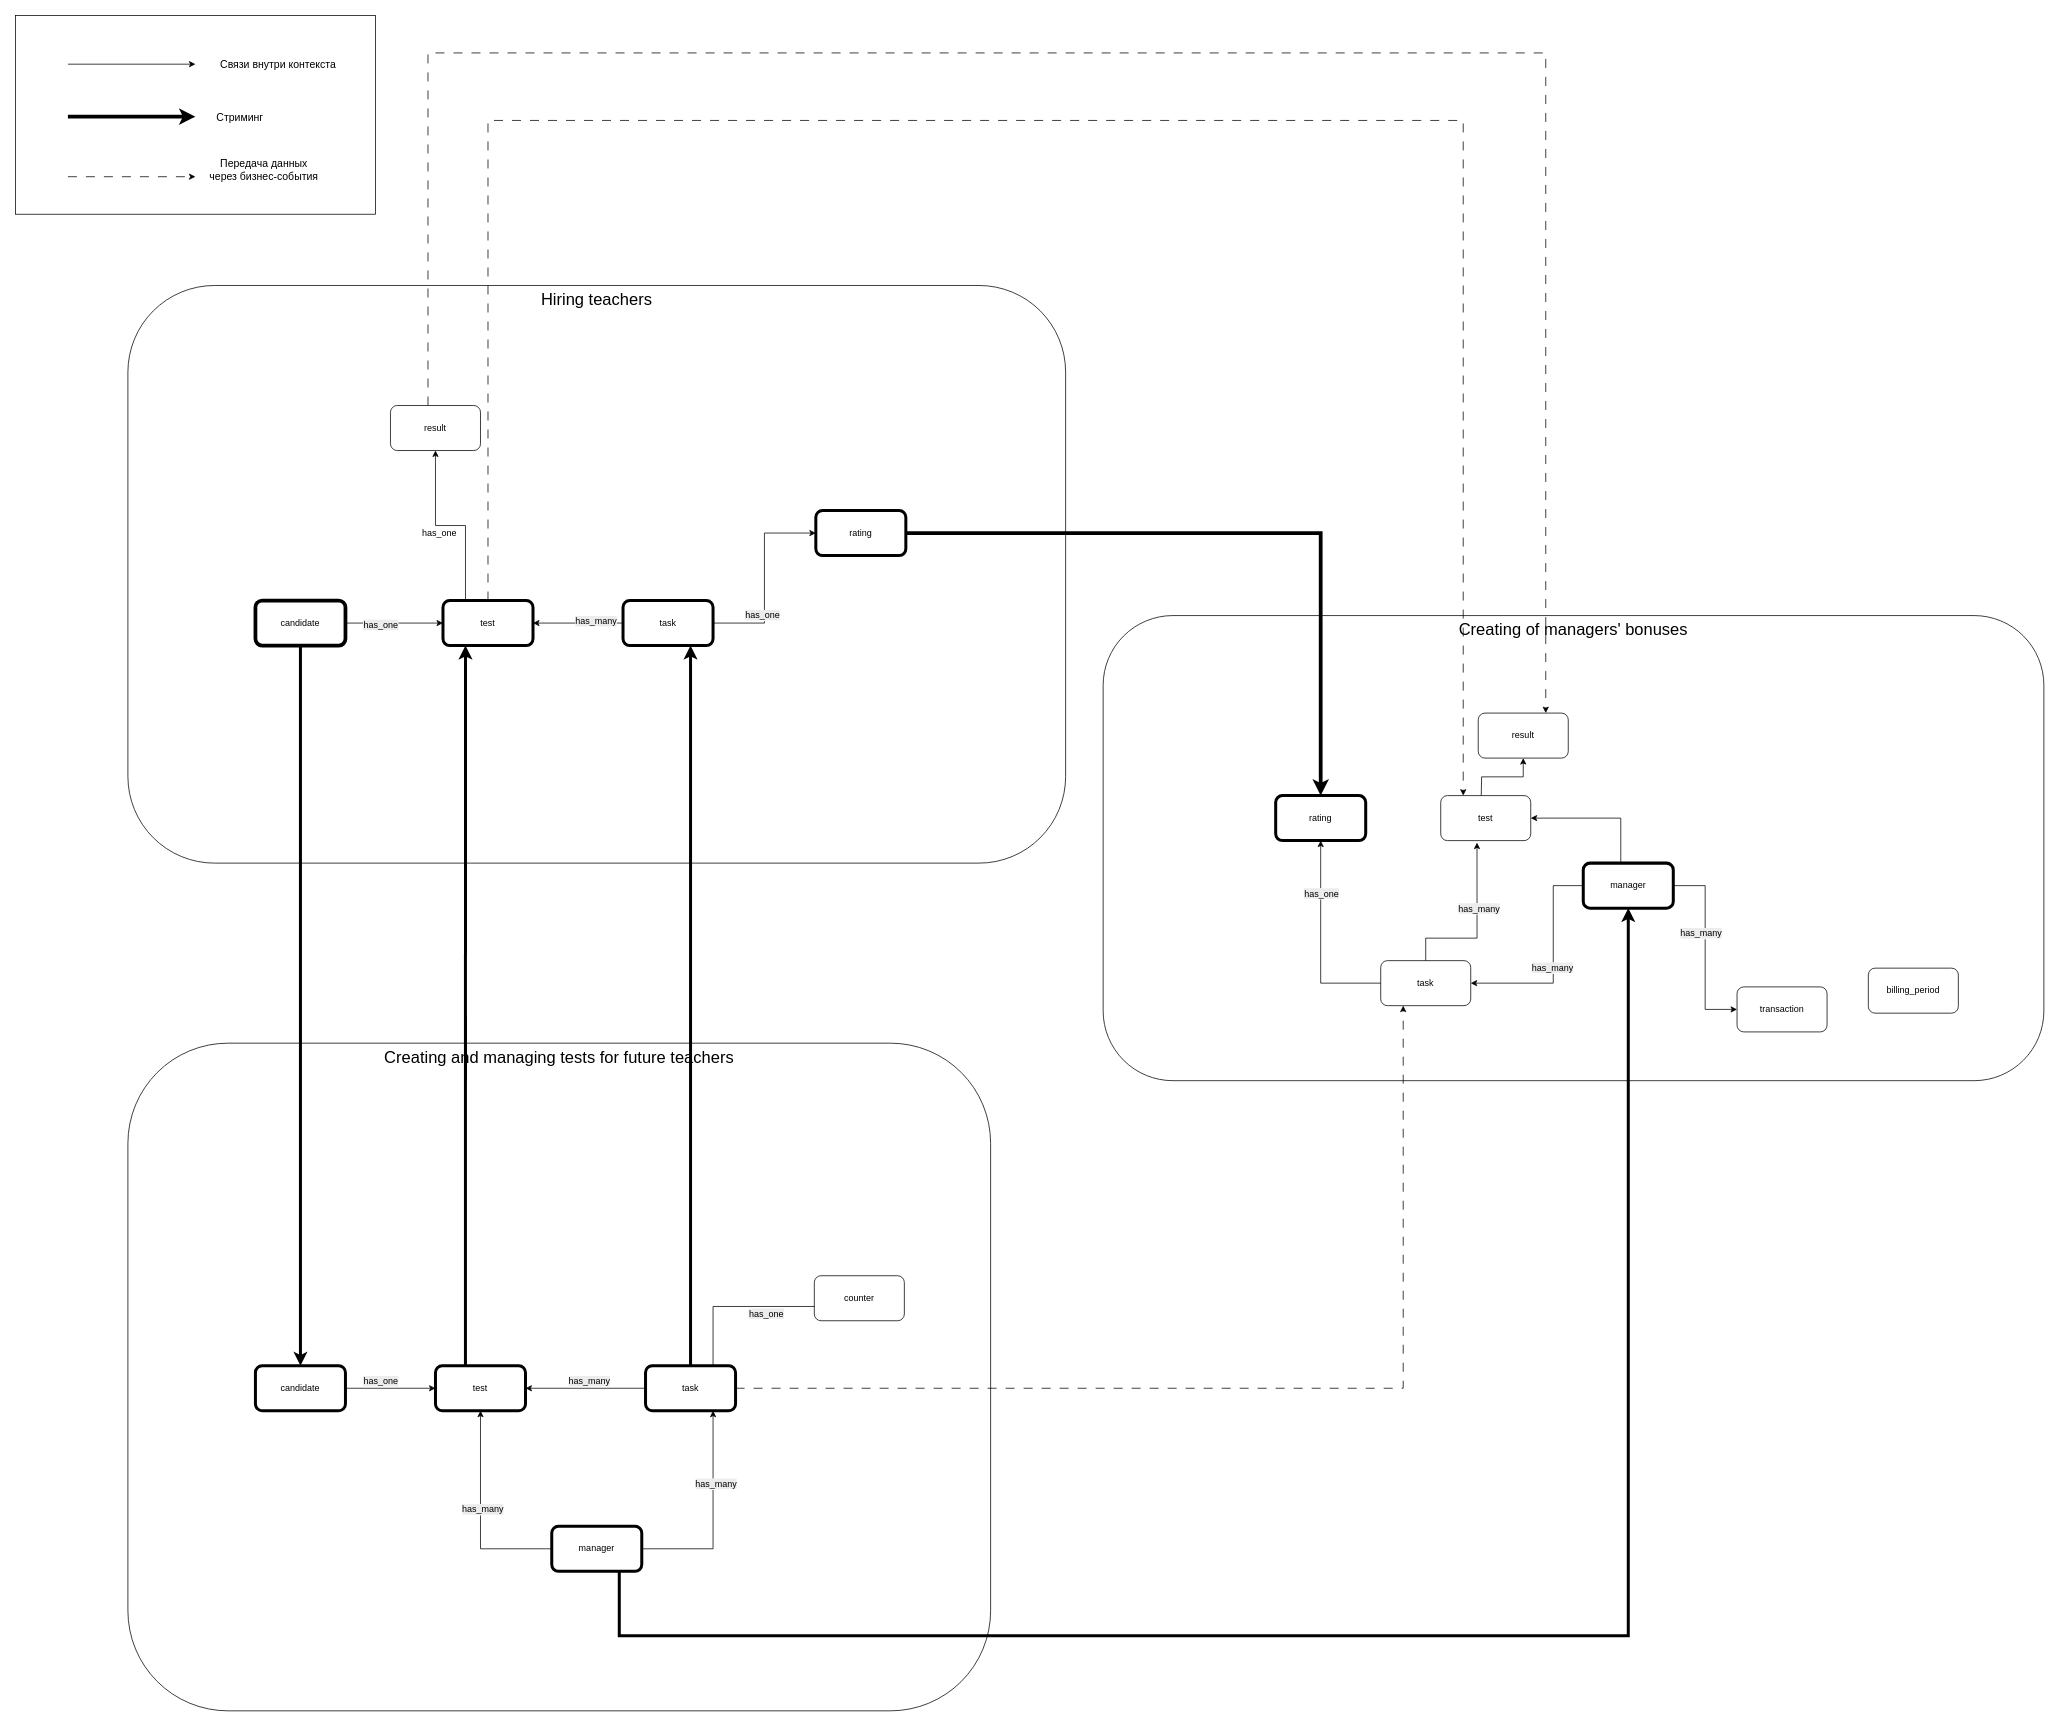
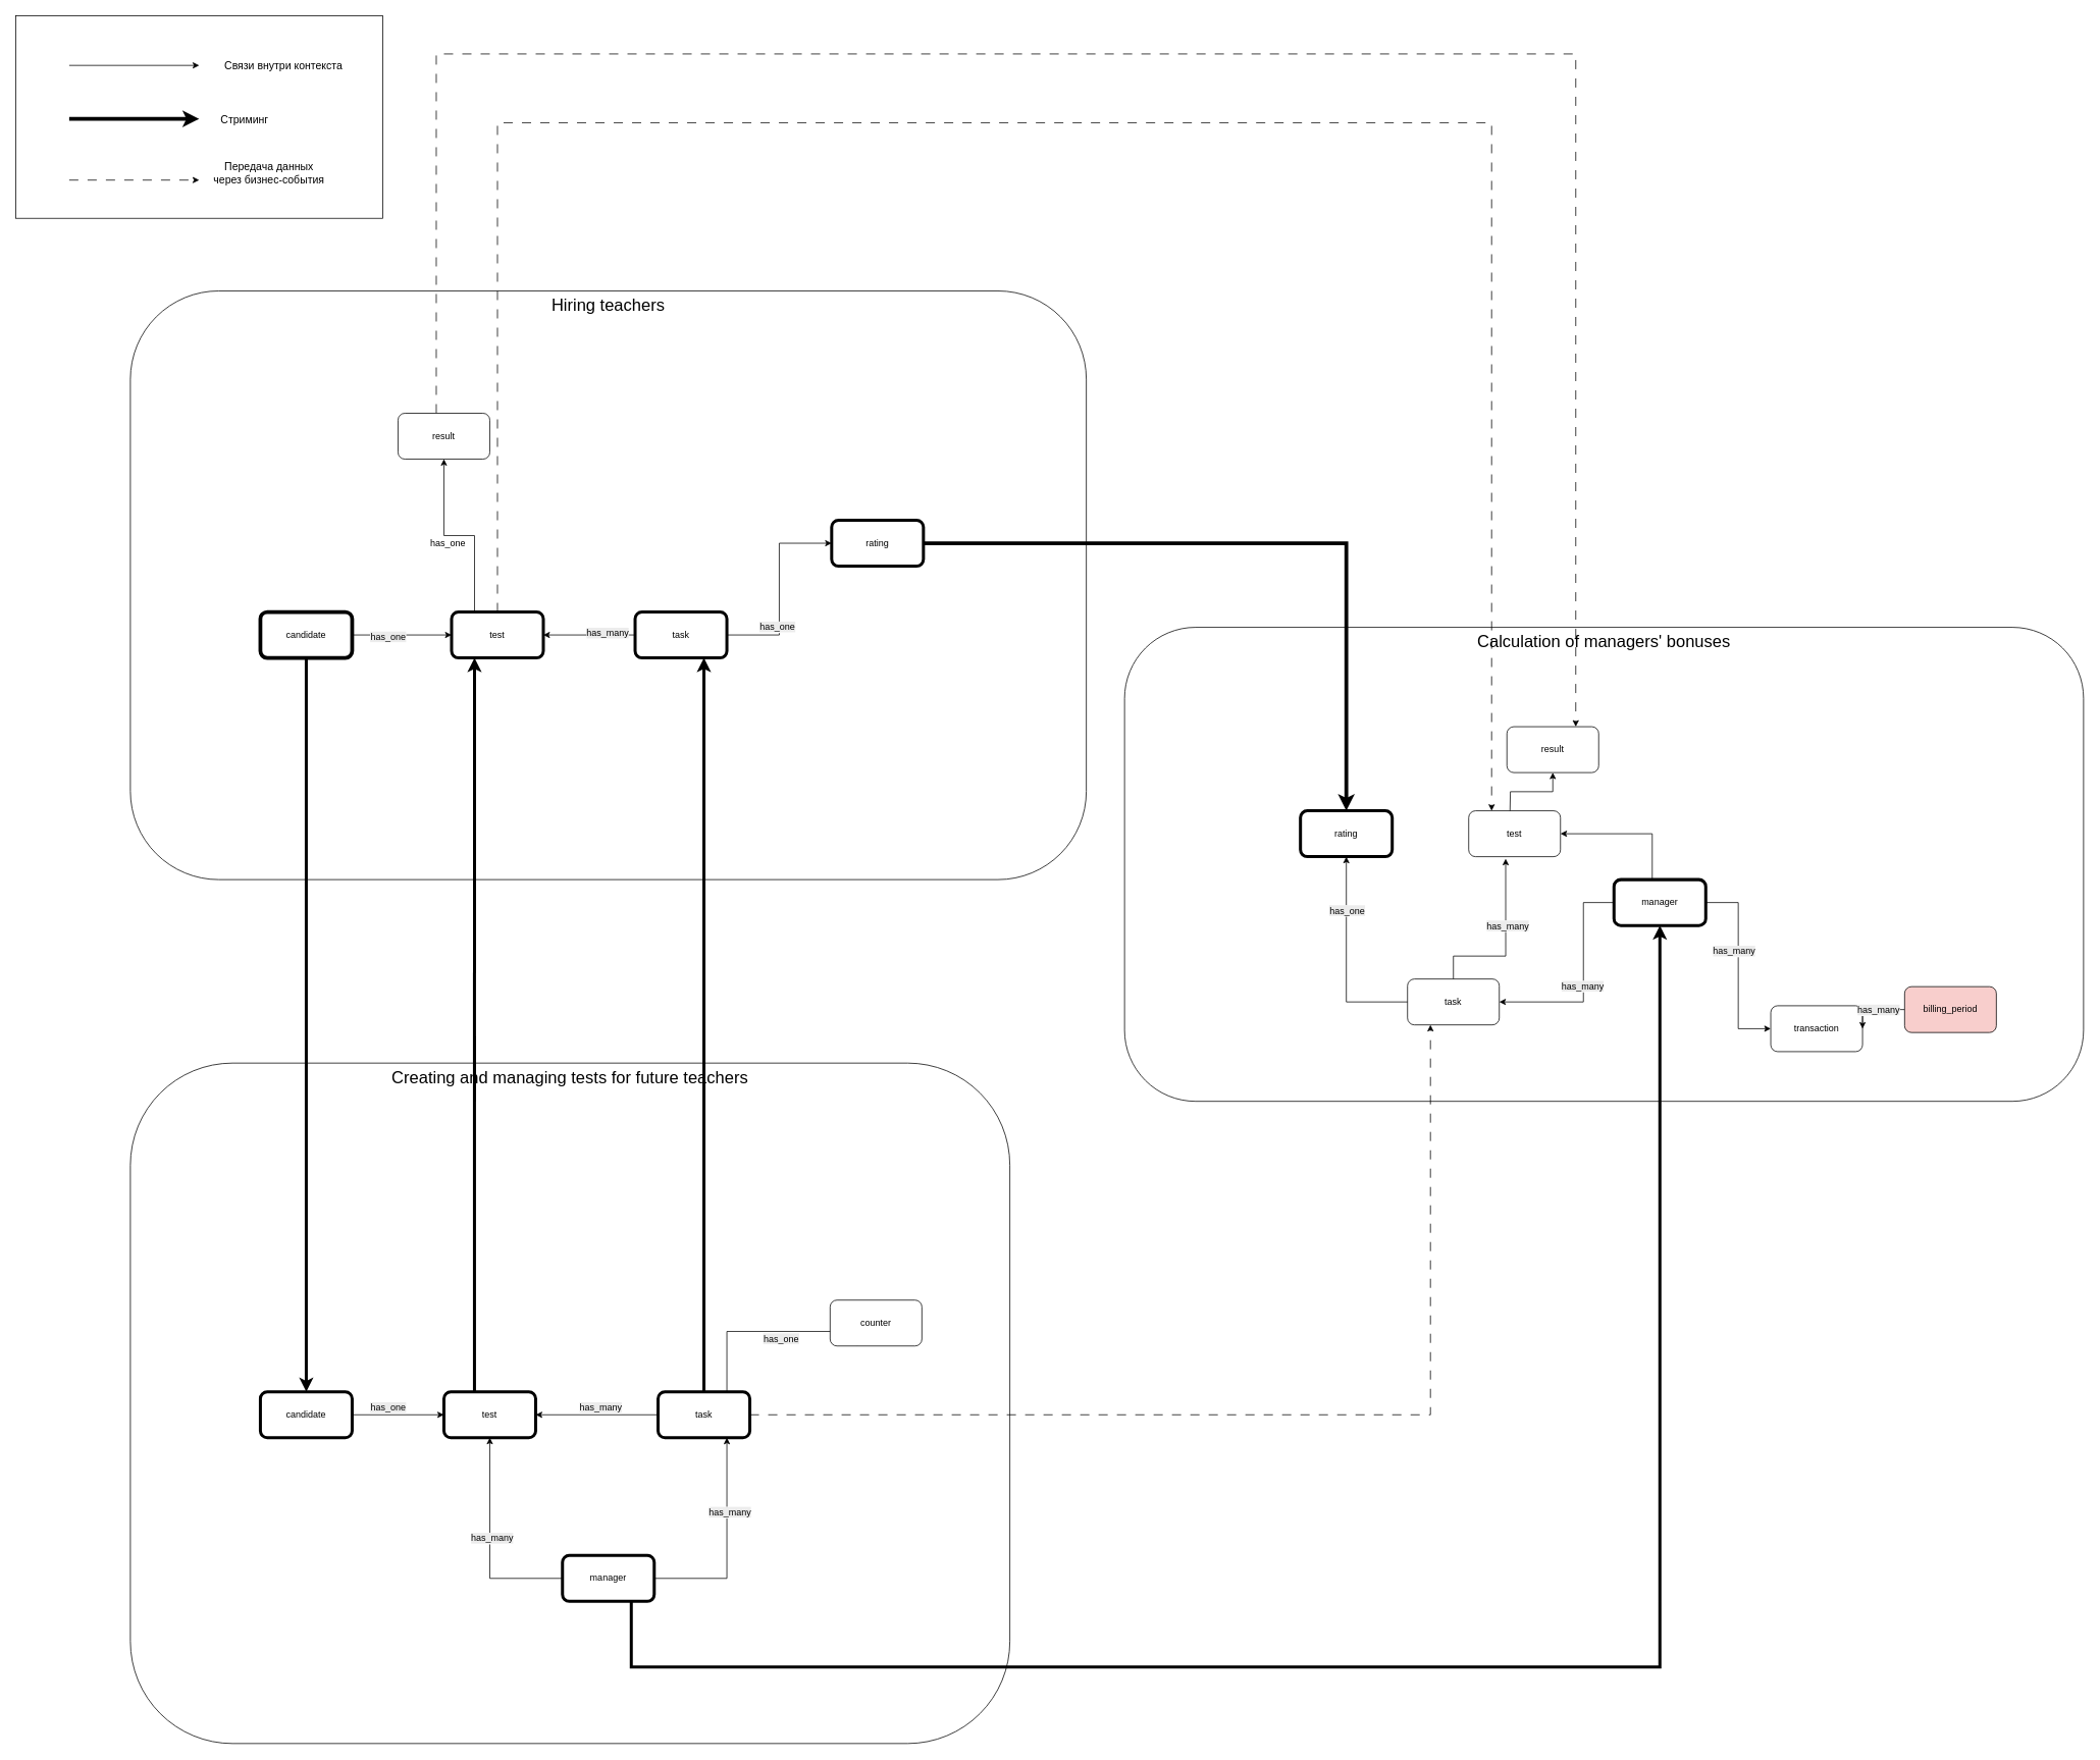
- <mxCell id="5" value="&lt;span style=&quot;font-size: 22px;&quot;&gt;Creating of managers' bonuses&lt;/span&gt;" style="rounded=1;whiteSpace=wrap;html=1;labelPosition=center;verticalLabelPosition=middle;align=center;verticalAlign=top;" parent="1" vertex="1"><mxGeometry x="1470" y="820" width="1254" height="620" as="geometry" /></mxCell>
+ <mxCell id="5" value="&lt;span style=&quot;font-size: 22px;&quot;&gt;Calculation of managers' bonuses&lt;/span&gt;" style="rounded=1;whiteSpace=wrap;html=1;labelPosition=center;verticalLabelPosition=middle;align=center;verticalAlign=top;" parent="1" vertex="1"><mxGeometry x="1470" y="820" width="1254" height="620" as="geometry" /></mxCell>
+ <mxCell id="51" style="edgeStyle=orthogonalEdgeStyle;rounded=0;orthogonalLoop=1;jettySize=auto;html=1;entryX=1;entryY=0.5;entryDx=0;entryDy=0;" parent="1" source="53" target="45" edge="1"><mxGeometry relative="1" as="geometry"><Array as="points"><mxPoint x="2460" y="1320" /><mxPoint x="2460" y="1320" /></Array></mxGeometry></mxCell>
+ <mxCell id="52" value="&lt;span style=&quot;font-size: 12px; background-color: rgb(236, 236, 236);&quot;&gt;has_many&lt;/span&gt;" style="edgeLabel;html=1;align=center;verticalAlign=middle;resizable=0;points=[];" parent="51" vertex="1" connectable="0"><mxGeometry x="-0.41" relative="1" as="geometry"><mxPoint x="-11" as="offset" /></mxGeometry></mxCell>
- <mxCell id="53" value="billing_period" style="rounded=1;whiteSpace=wrap;html=1;" parent="1" vertex="1"><mxGeometry x="2490" y="1290" width="120" height="60" as="geometry" /></mxCell>
+ <mxCell id="53" value="billing_period" style="rounded=1;whiteSpace=wrap;html=1;fillColor=#f8cecc;" parent="1" vertex="1"><mxGeometry x="2490" y="1290" width="120" height="60" as="geometry" /></mxCell>
